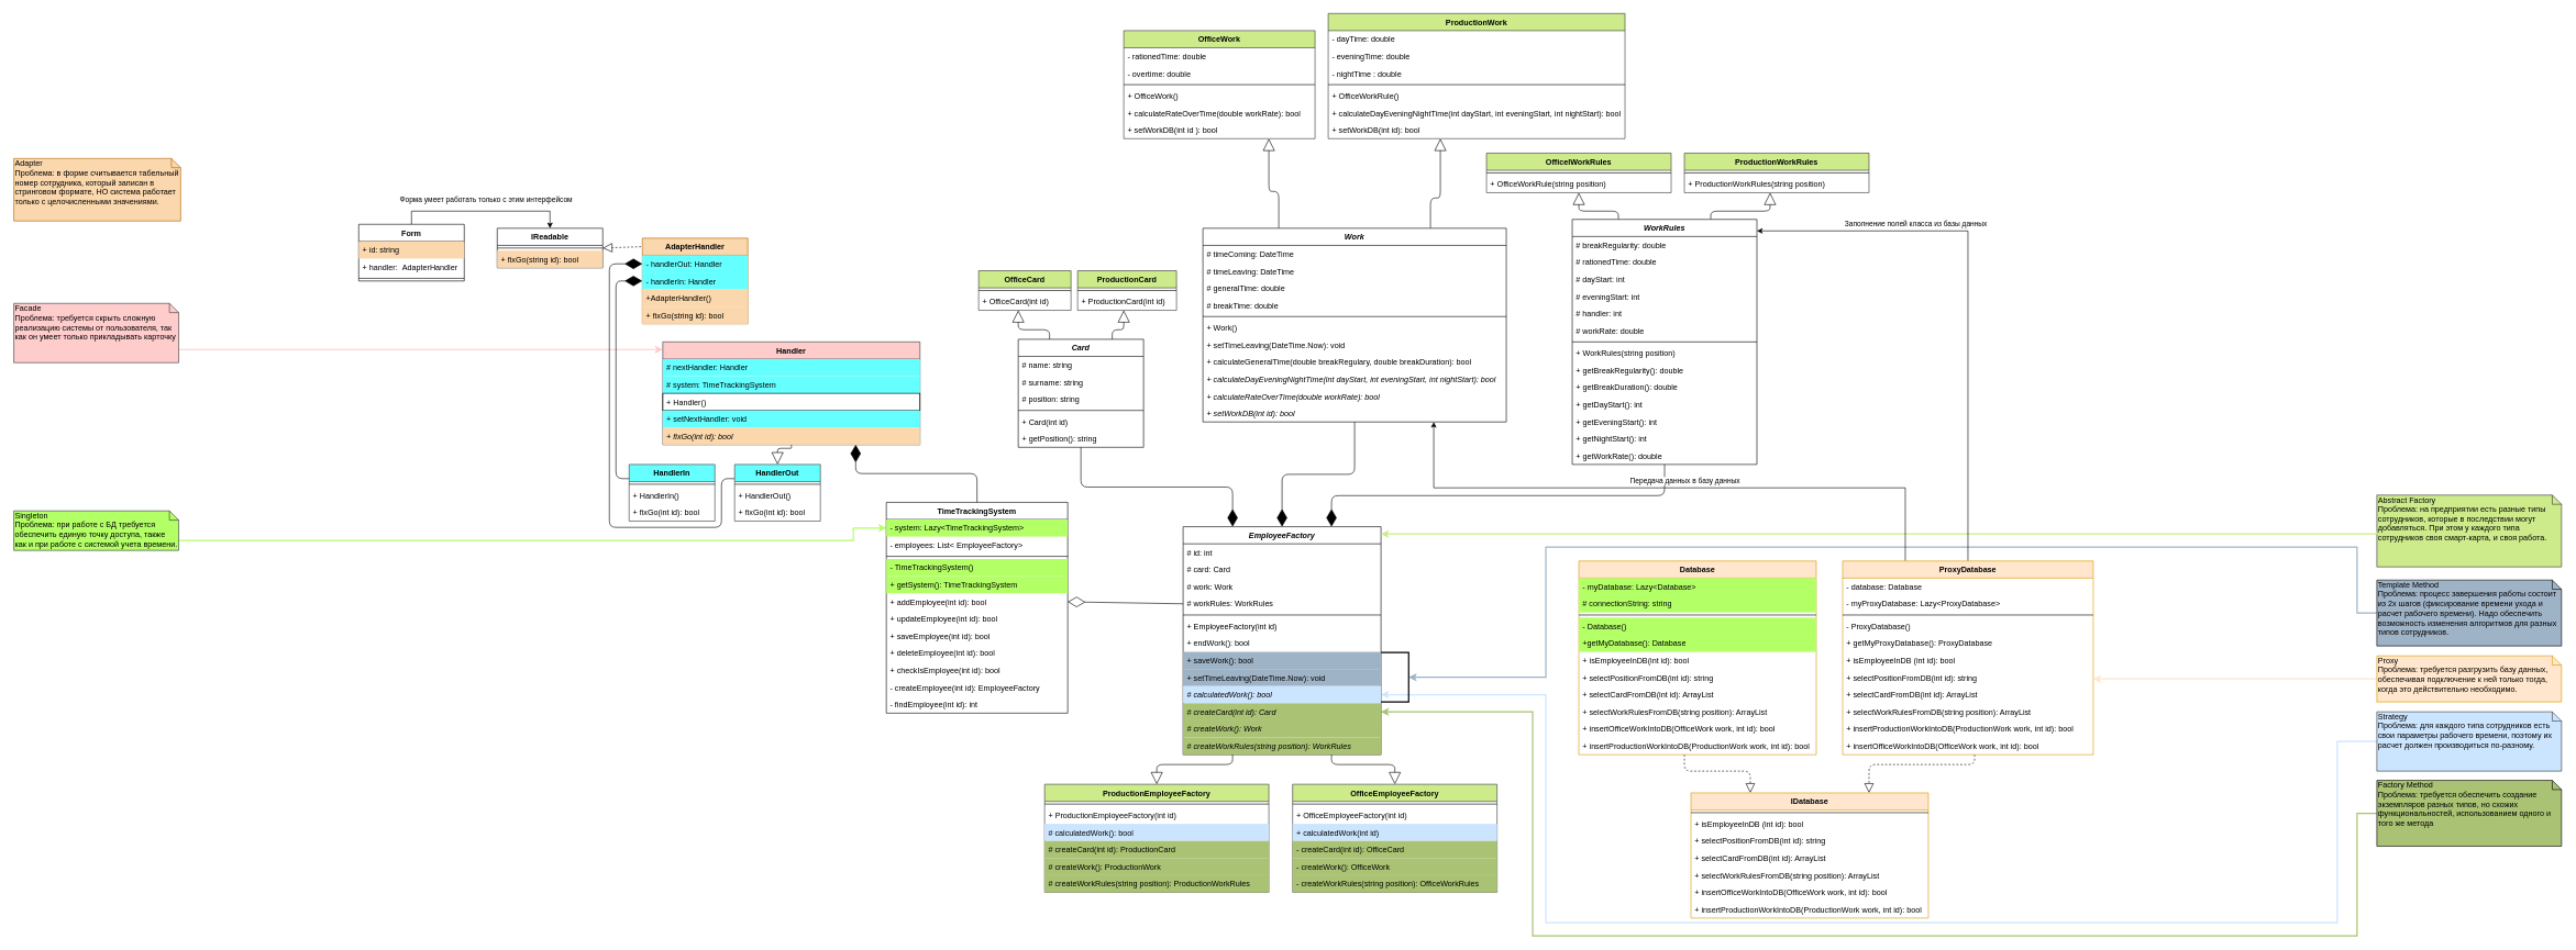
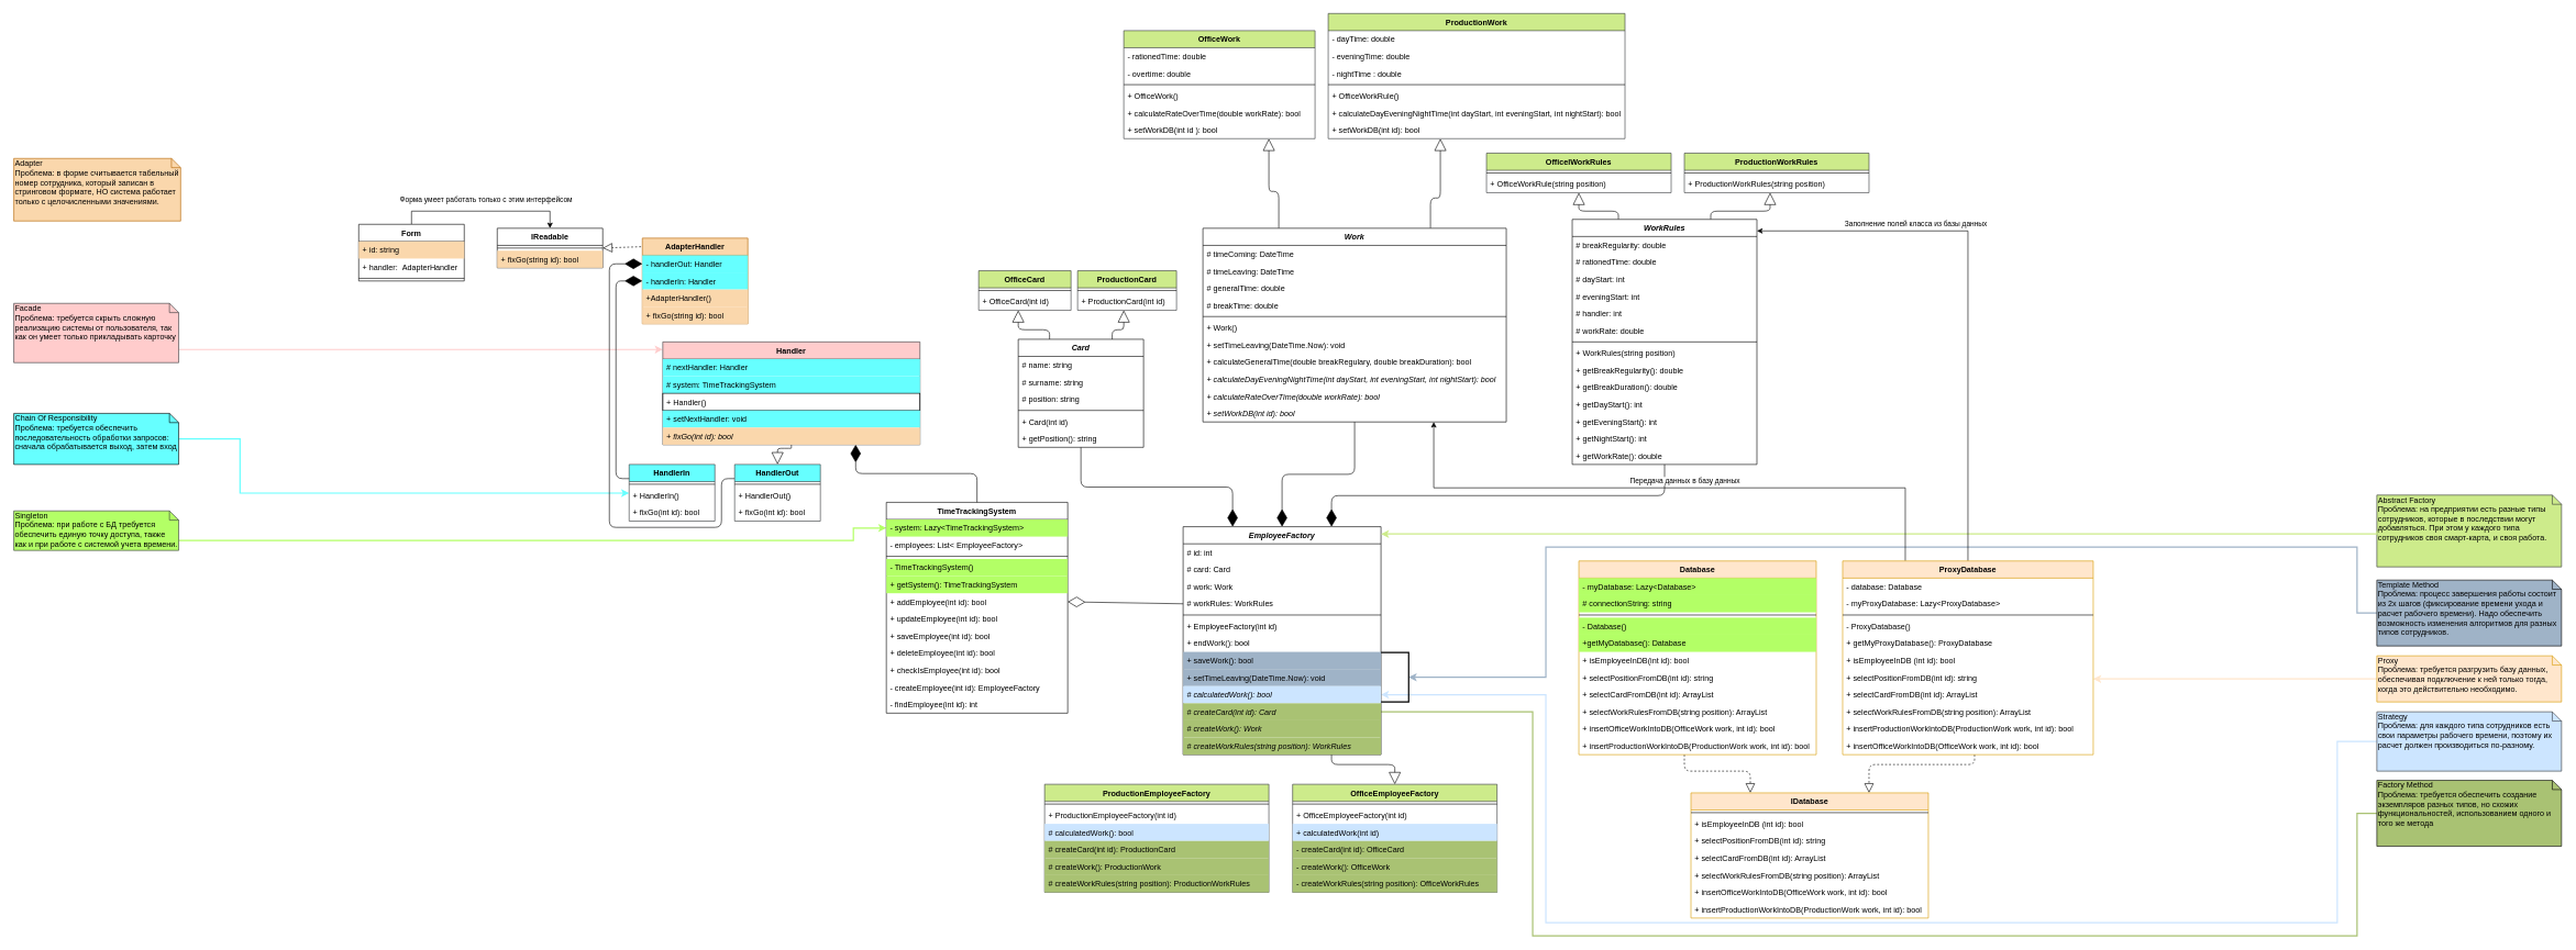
+ <mxCell id="34" value="Chain Of Responsibility&lt;br&gt;Проблема: требуется обеспечить последовательность обработки запросов: сначала обрабатывается выход, затем вход&lt;br&gt;" style="shape=note;whiteSpace=wrap;html=1;size=14;verticalAlign=top;align=left;spacingTop=-6;rounded=0;shadow=0;glass=0;sketch=0;gradientColor=none;fontColor=#000000;fillColor=#66FFFF;" parent="1" vertex="1"><mxGeometry x="20" y="627" width="250" height="77.5" as="geometry" /></mxCell>
+ <mxCell id="33" style="edgeStyle=orthogonalEdgeStyle;rounded=0;orthogonalLoop=1;jettySize=auto;html=1;fontColor=#000000;strokeColor=#66FFFF;strokeWidth=2;" parent="1" source="34" target="144" edge="1"><mxGeometry relative="1" as="geometry"><mxPoint x="683" y="570" as="targetPoint" /><Array as="points"><mxPoint x="363" y="666" /><mxPoint x="363" y="748" /></Array><mxPoint x="323" y="697" as="sourcePoint" /></mxGeometry></mxCell>
- <mxCell id="24" style="edgeStyle=orthogonalEdgeStyle;rounded=0;orthogonalLoop=1;jettySize=auto;html=1;exitX=0;exitY=0.5;exitDx=0;exitDy=0;exitPerimeter=0;fontColor=#000000;entryX=1;entryY=0.5;entryDx=0;entryDy=0;strokeColor=#A9C273;strokeWidth=2;" parent="1" source="25" target="51" edge="1"><mxGeometry relative="1" as="geometry"><mxPoint x="2143" y="1100" as="targetPoint" /><Array as="points"><mxPoint x="3573" y="1234" /><mxPoint x="3573" y="1420" /><mxPoint x="2323" y="1420" /><mxPoint x="2323" y="1080" /></Array></mxGeometry></mxCell>
+ <mxCell id="24" style="edgeStyle=orthogonalEdgeStyle;rounded=0;orthogonalLoop=1;jettySize=auto;html=1;exitX=0;exitY=0.5;exitDx=0;exitDy=0;exitPerimeter=0;fontColor=#000000;entryX=1;entryY=0.5;entryDx=0;entryDy=0;strokeColor=#A9C273;strokeWidth=2;endArrow=none;" parent="1" source="25" target="51" edge="1"><mxGeometry relative="1" as="geometry"><mxPoint x="2143" y="1100" as="targetPoint" /><Array as="points"><mxPoint x="3573" y="1234" /><mxPoint x="3573" y="1420" /><mxPoint x="2323" y="1420" /><mxPoint x="2323" y="1080" /></Array></mxGeometry></mxCell>
- <mxCell id="20" value="" style="endArrow=block;endSize=16;endFill=0;html=1;fontColor=#000000;entryX=0.5;entryY=0;entryDx=0;entryDy=0;edgeStyle=orthogonalEdgeStyle;exitX=0.25;exitY=1;exitDx=0;exitDy=0;" parent="1" source="40" target="55" edge="1"><mxGeometry width="160" relative="1" as="geometry"><mxPoint x="1853" y="1170" as="sourcePoint" /><mxPoint x="2143" y="1080" as="targetPoint" /><Array as="points"><mxPoint x="1868" y="1160" /><mxPoint x="1753" y="1160" /></Array></mxGeometry></mxCell>
